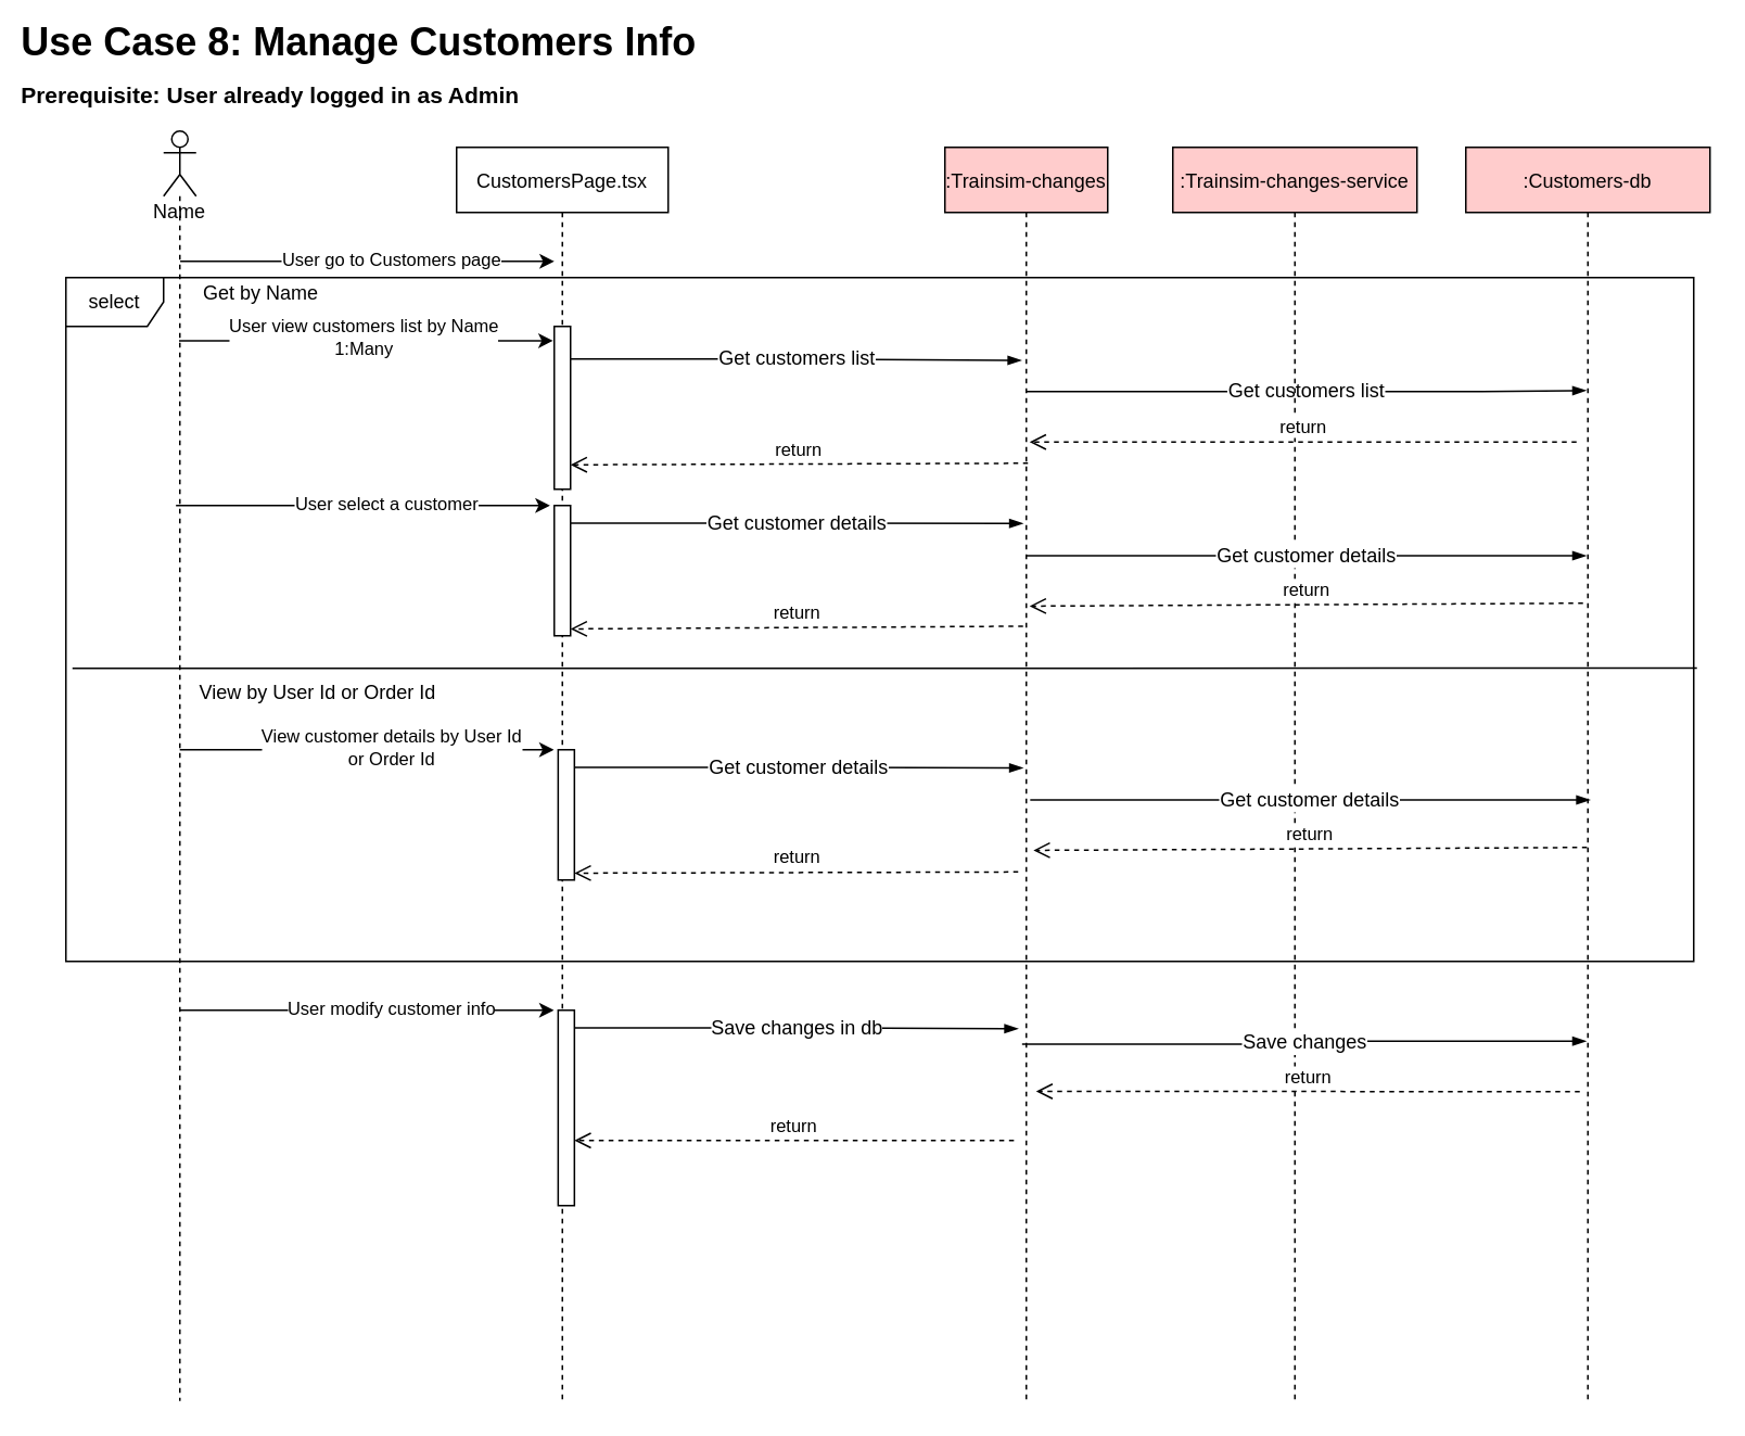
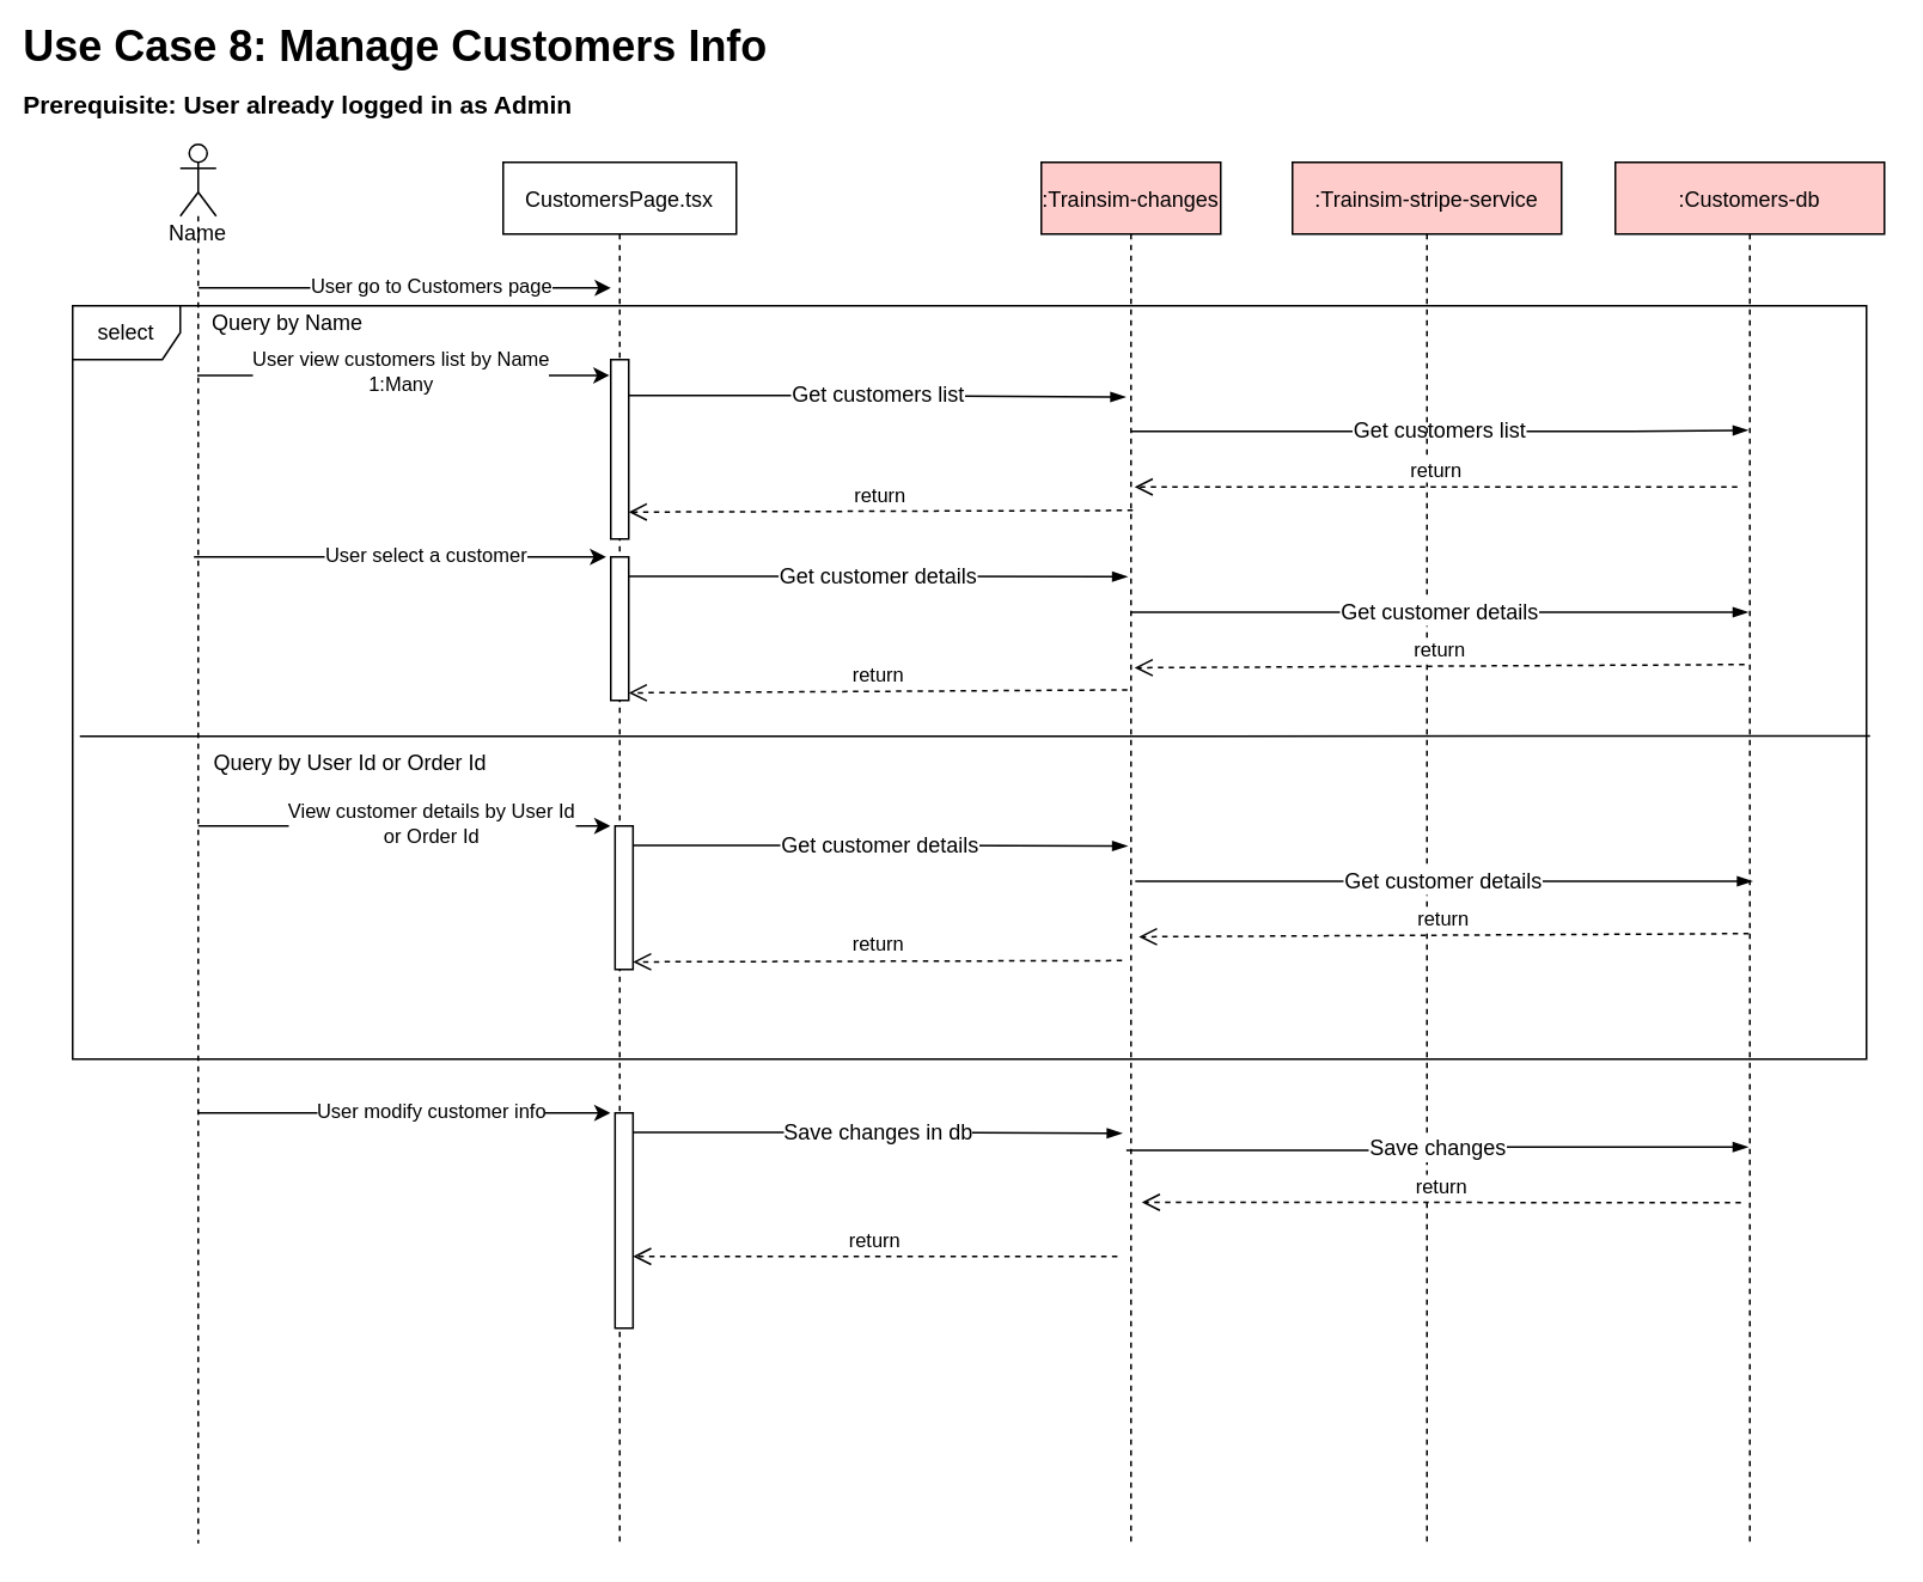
- <mxCell id="10" value=":Trainsim-changes-service" style="shape=umlLifeline;perimeter=lifelinePerimeter;container=1;collapsible=0;recursiveResize=0;rounded=0;shadow=0;strokeWidth=1;fillColor=#FFCCCC;" vertex="1" parent="1"><mxGeometry x="720" y="90" width="150" height="770" as="geometry" /></mxCell>
+ <mxCell id="10" value=":Trainsim-stripe-service" style="shape=umlLifeline;perimeter=lifelinePerimeter;container=1;collapsible=0;recursiveResize=0;rounded=0;shadow=0;strokeWidth=1;fillColor=#FFCCCC;" vertex="1" parent="1"><mxGeometry x="720" y="90" width="150" height="770" as="geometry" /></mxCell>
- <mxCell id="37" value="Get by Name" style="text;html=1;strokeColor=none;fillColor=none;align=center;verticalAlign=middle;whiteSpace=wrap;rounded=0;" vertex="1" parent="1"><mxGeometry x="110" y="170" width="100" height="20" as="geometry" /></mxCell>
+ <mxCell id="37" value="Query by Name" style="text;html=1;strokeColor=none;fillColor=none;align=center;verticalAlign=middle;whiteSpace=wrap;rounded=0;" vertex="1" parent="1"><mxGeometry x="110" y="170" width="100" height="20" as="geometry" /></mxCell>
- <mxCell id="39" value="View by User Id or Order Id" style="text;html=1;strokeColor=none;fillColor=none;align=center;verticalAlign=middle;whiteSpace=wrap;rounded=0;" vertex="1" parent="1"><mxGeometry x="110" y="415" width="170" height="20" as="geometry" /></mxCell>
+ <mxCell id="39" value="Query by User Id or Order Id" style="text;html=1;strokeColor=none;fillColor=none;align=center;verticalAlign=middle;whiteSpace=wrap;rounded=0;" vertex="1" parent="1"><mxGeometry x="110" y="415" width="170" height="20" as="geometry" /></mxCell>
